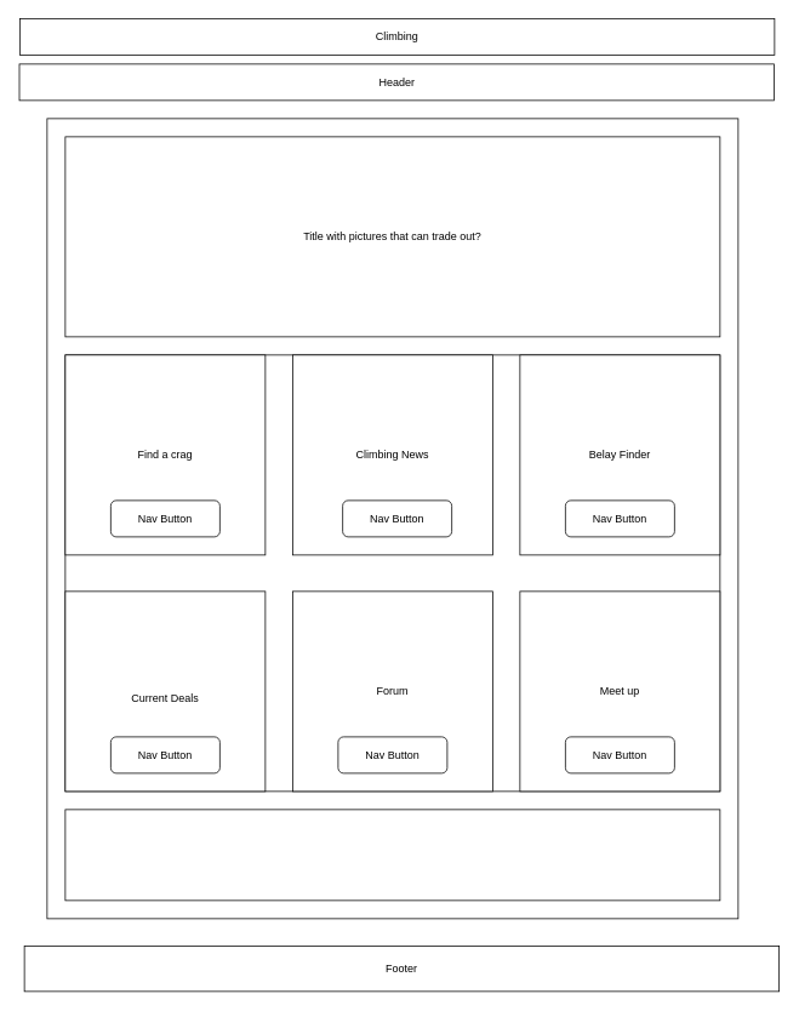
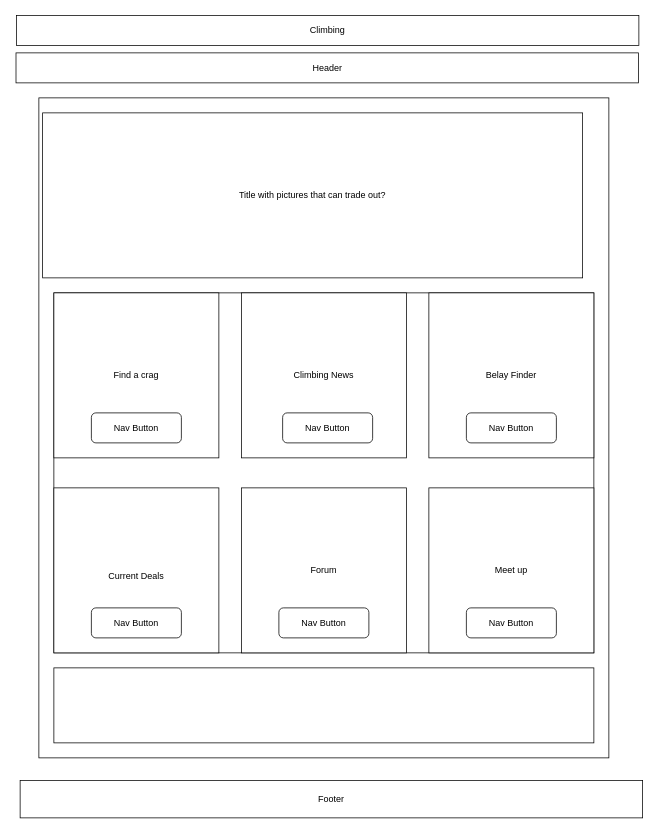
- <mxCell id="6" value="Title with pictures that can trade out?" style="rounded=0;whiteSpace=wrap;html=1;" vertex="1" parent="1"><mxGeometry x="71" y="150" width="720" height="220" as="geometry" /></mxCell>
+ <mxCell id="6" value="Title with pictures that can trade out?" style="rounded=0;whiteSpace=wrap;html=1;" vertex="1" parent="1"><mxGeometry x="56" y="150" width="720" height="220" as="geometry" /></mxCell>
